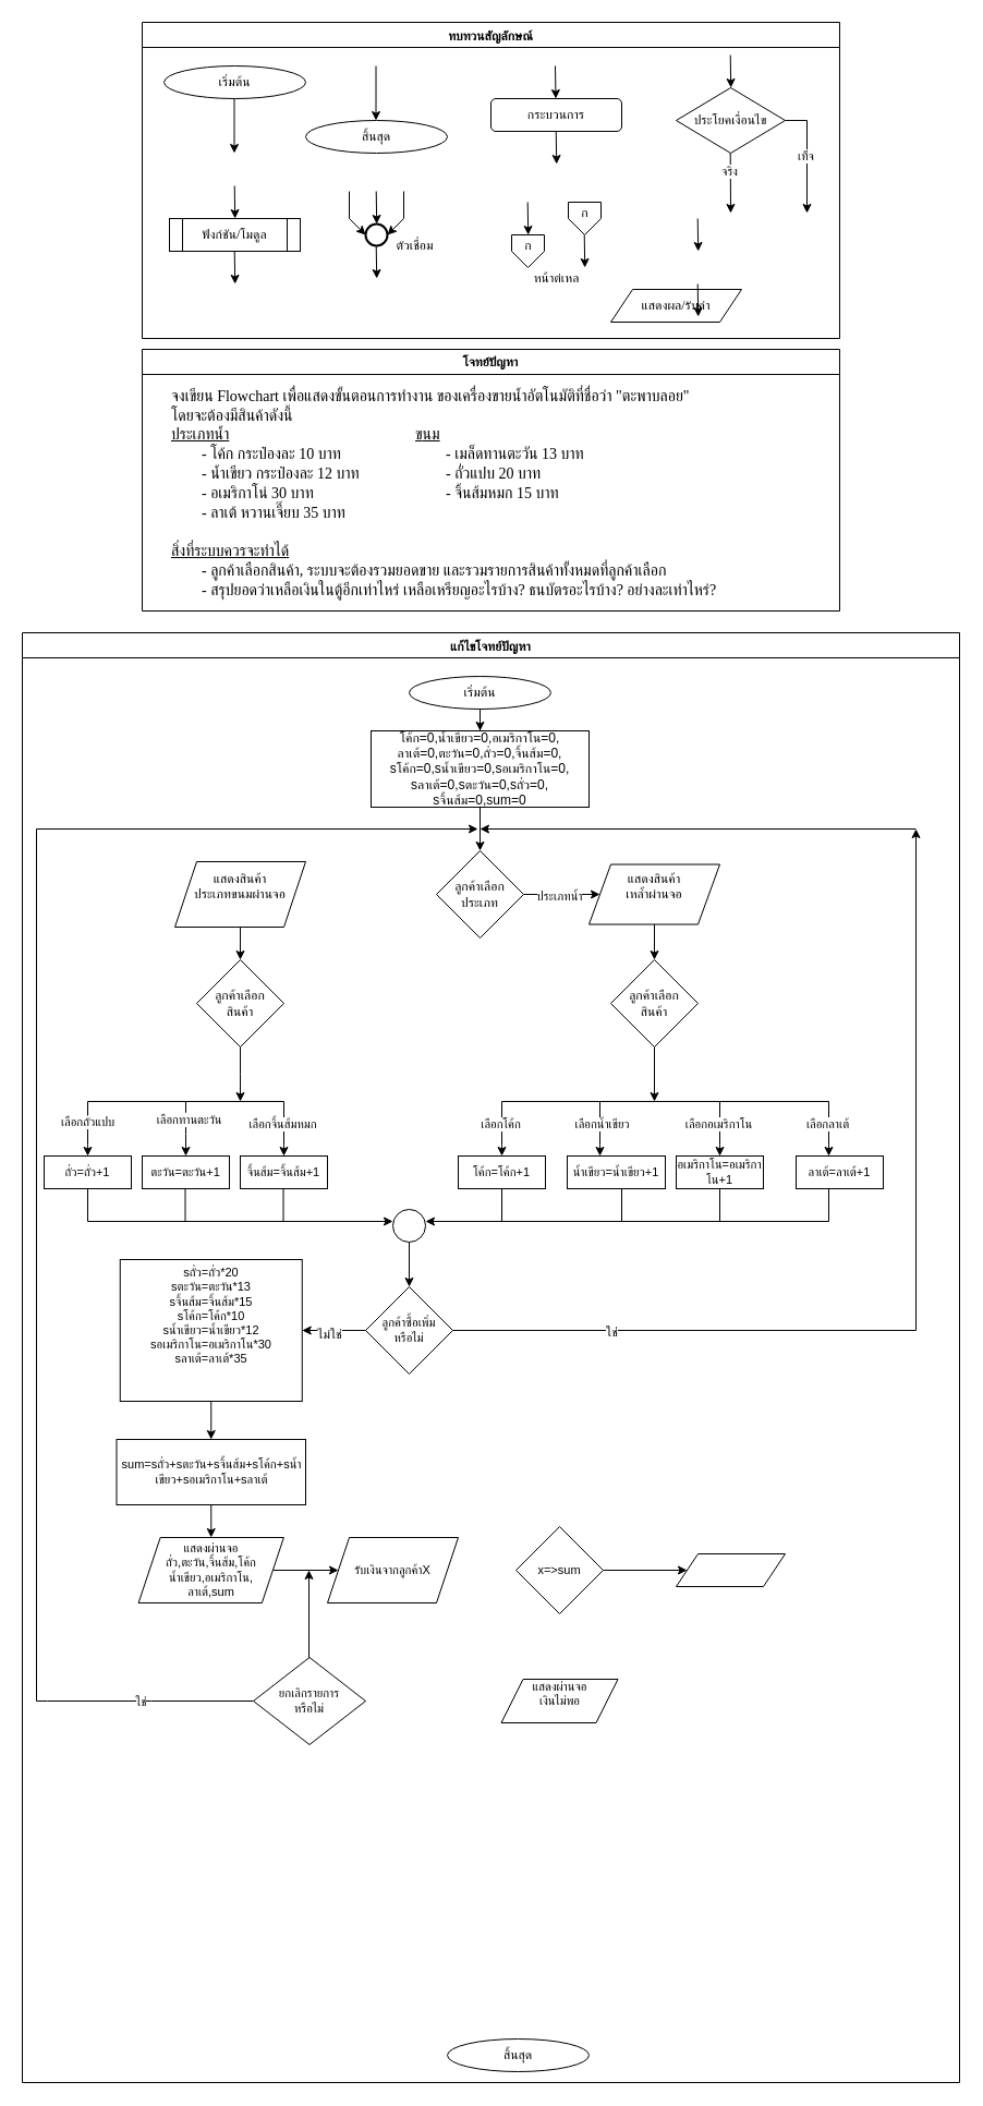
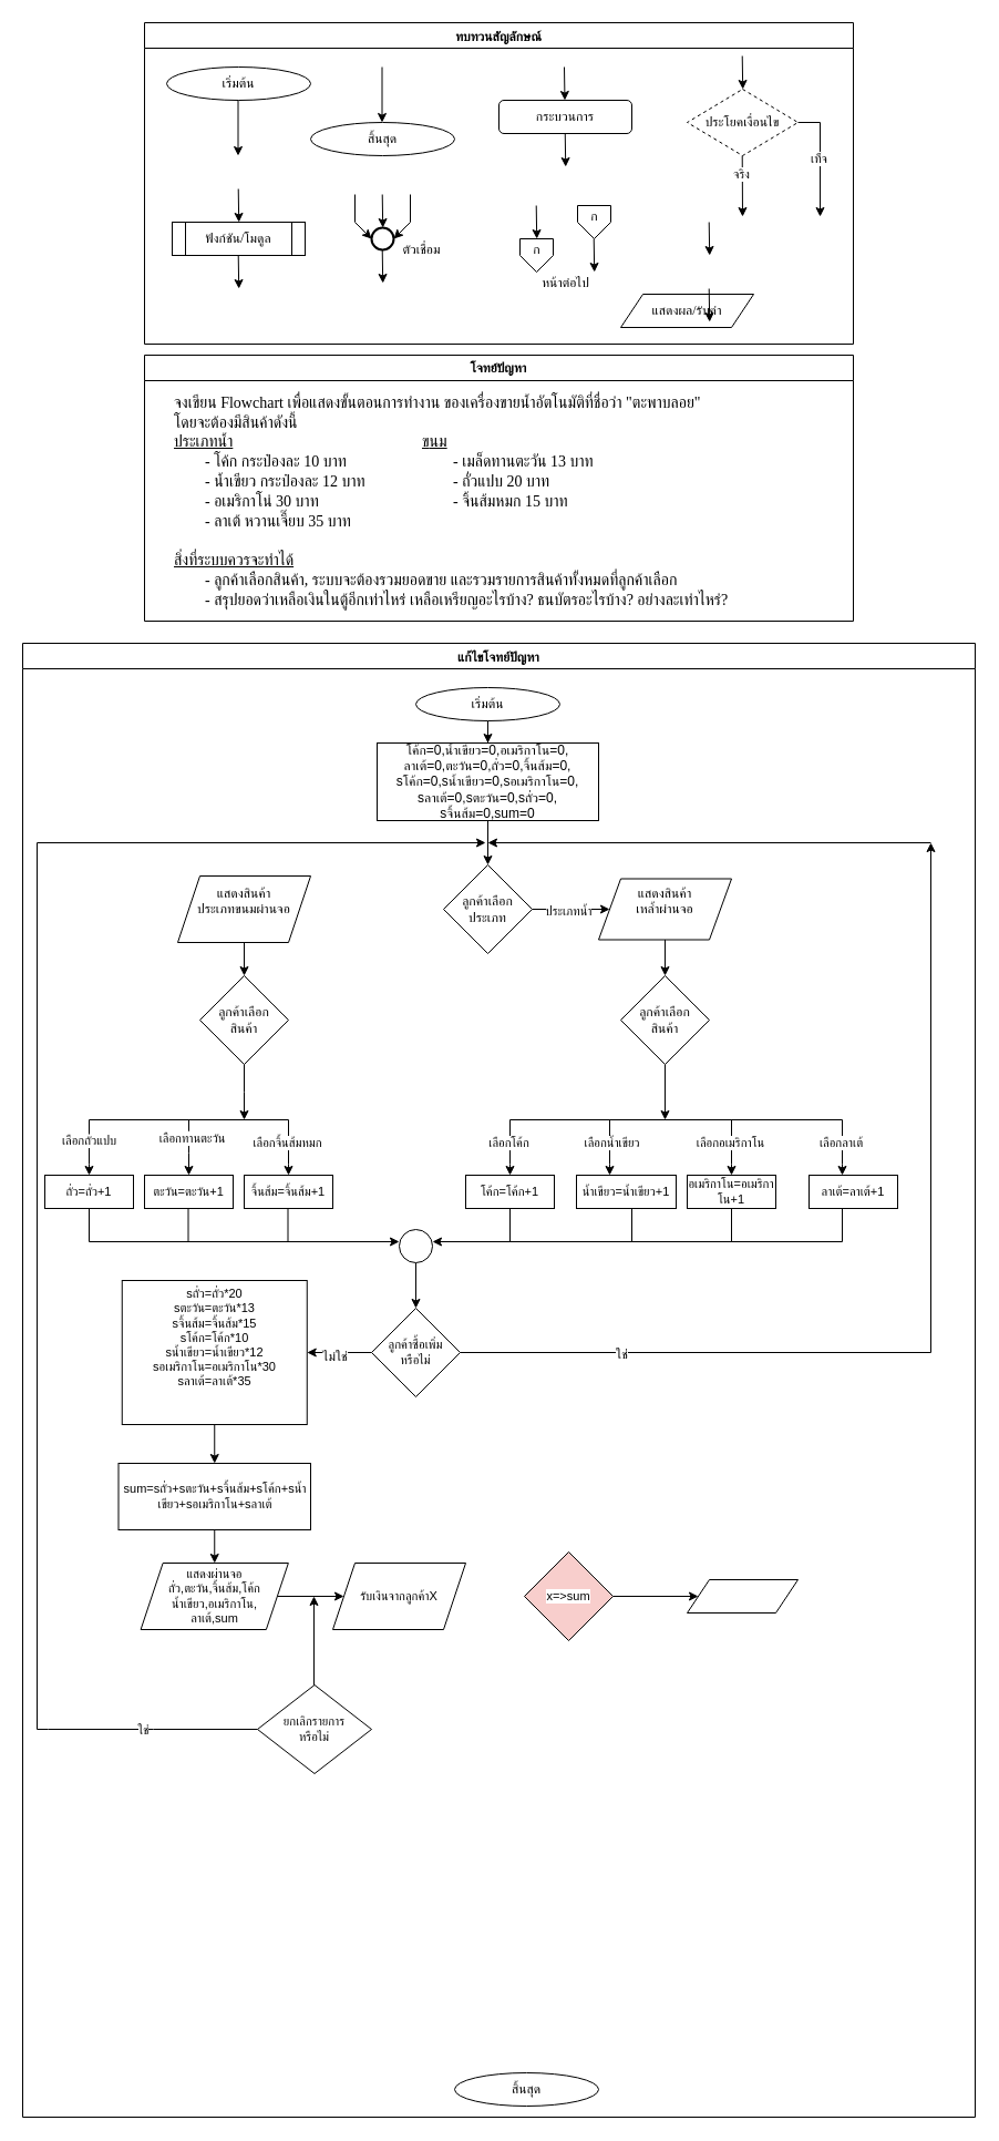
- <mxCell id="10" value="ประโยคเงื่อนไข" style="rhombus;whiteSpace=wrap;html=1;fontFamily=Sarabun;fontSource=https%3A%2F%2Ffonts.googleapis.com%2Fcss%3Ffamily%3DSarabun;" parent="2" vertex="1"><mxGeometry x="490" y="60" width="100" height="60" as="geometry" /></mxCell>
+ <mxCell id="10" value="ประโยคเงื่อนไข" style="rhombus;whiteSpace=wrap;html=1;fontFamily=Sarabun;fontSource=https%3A%2F%2Ffonts.googleapis.com%2Fcss%3Ffamily%3DSarabun;dashed=1;" parent="2" vertex="1"><mxGeometry x="490" y="60" width="100" height="60" as="geometry" /></mxCell>
- <mxCell id="29" value="หน้าต่เหล" style="text;html=1;align=center;verticalAlign=middle;resizable=0;points=[];autosize=1;strokeColor=none;fillColor=none;fontFamily=Sarabun;fontSource=https%3A%2F%2Ffonts.googleapis.com%2Fcss%3Ffamily%3DSarabun;" parent="2" vertex="1"><mxGeometry x="345" y="220" width="70" height="30" as="geometry" /></mxCell>
+ <mxCell id="29" value="หน้าต่อไป" style="text;html=1;align=center;verticalAlign=middle;resizable=0;points=[];autosize=1;strokeColor=none;fillColor=none;fontFamily=Sarabun;fontSource=https%3A%2F%2Ffonts.googleapis.com%2Fcss%3Ffamily%3DSarabun;" parent="2" vertex="1"><mxGeometry x="345" y="220" width="70" height="30" as="geometry" /></mxCell>
- <mxCell id="103" value="x=&amp;gt;sum" style="rhombus;whiteSpace=wrap;html=1;fontSize=11;labelBackgroundColor=default;" vertex="1" parent="35"><mxGeometry x="453.005" y="820" width="80" height="80" as="geometry" /></mxCell>
+ <mxCell id="103" value="x=&amp;gt;sum" style="rhombus;whiteSpace=wrap;html=1;fontSize=11;labelBackgroundColor=default;fillColor=#f8cecc;" vertex="1" parent="35"><mxGeometry x="453.005" y="820" width="80" height="80" as="geometry" /></mxCell>
- <mxCell id="104" value="แสดงผ่านจอ&lt;div&gt;เงินไม่พอ&lt;br&gt;&lt;div&gt;&lt;br&gt;&lt;/div&gt;&lt;/div&gt;" style="shape=parallelogram;perimeter=parallelogramPerimeter;whiteSpace=wrap;html=1;fixedSize=1;fontSize=11;labelBackgroundColor=default;" vertex="1" parent="35"><mxGeometry x="439.51" y="960" width="107" height="40" as="geometry" /></mxCell>
